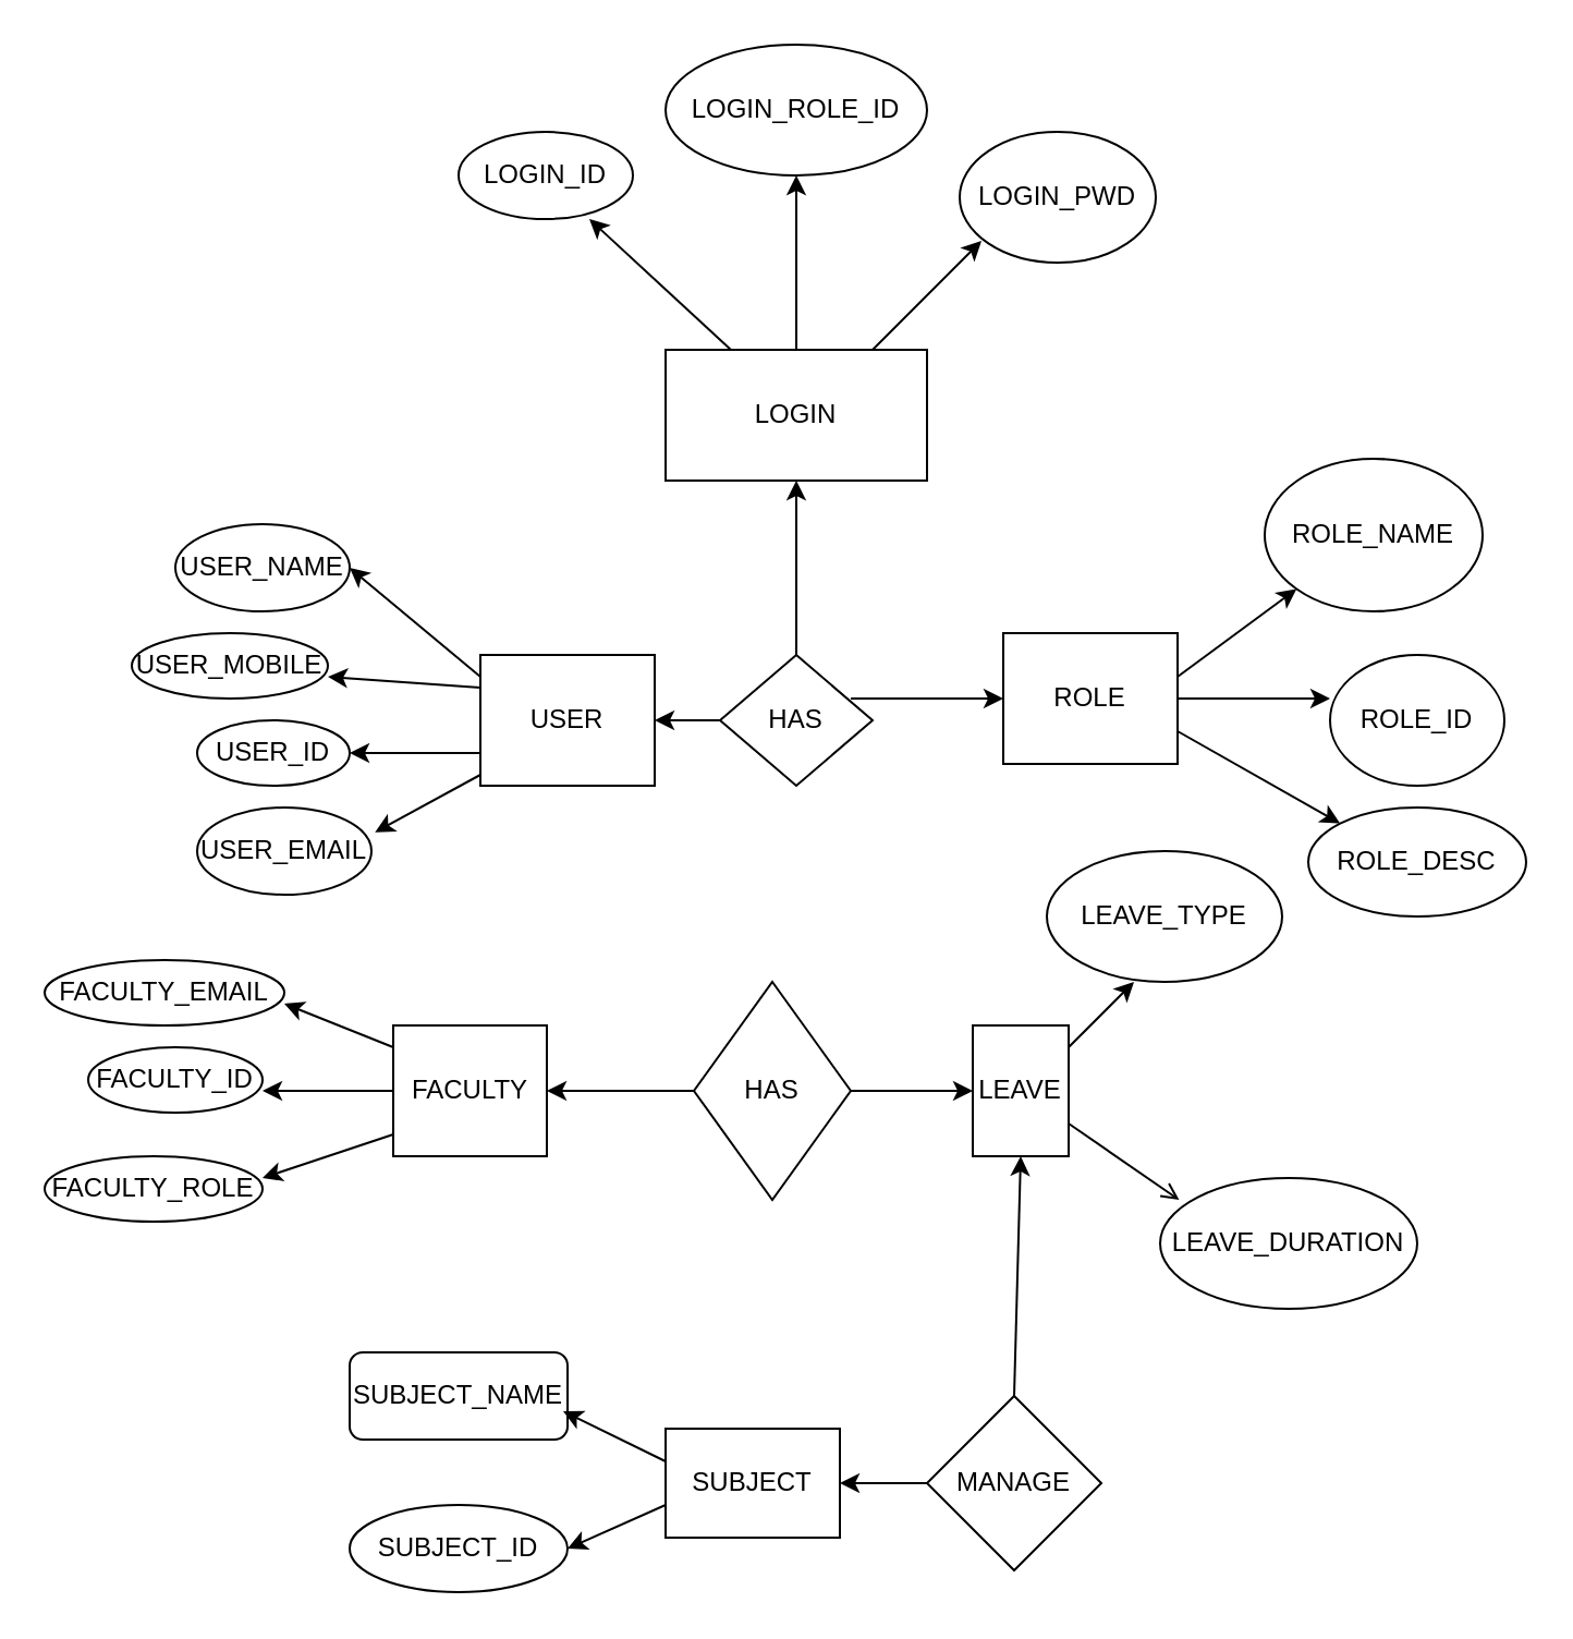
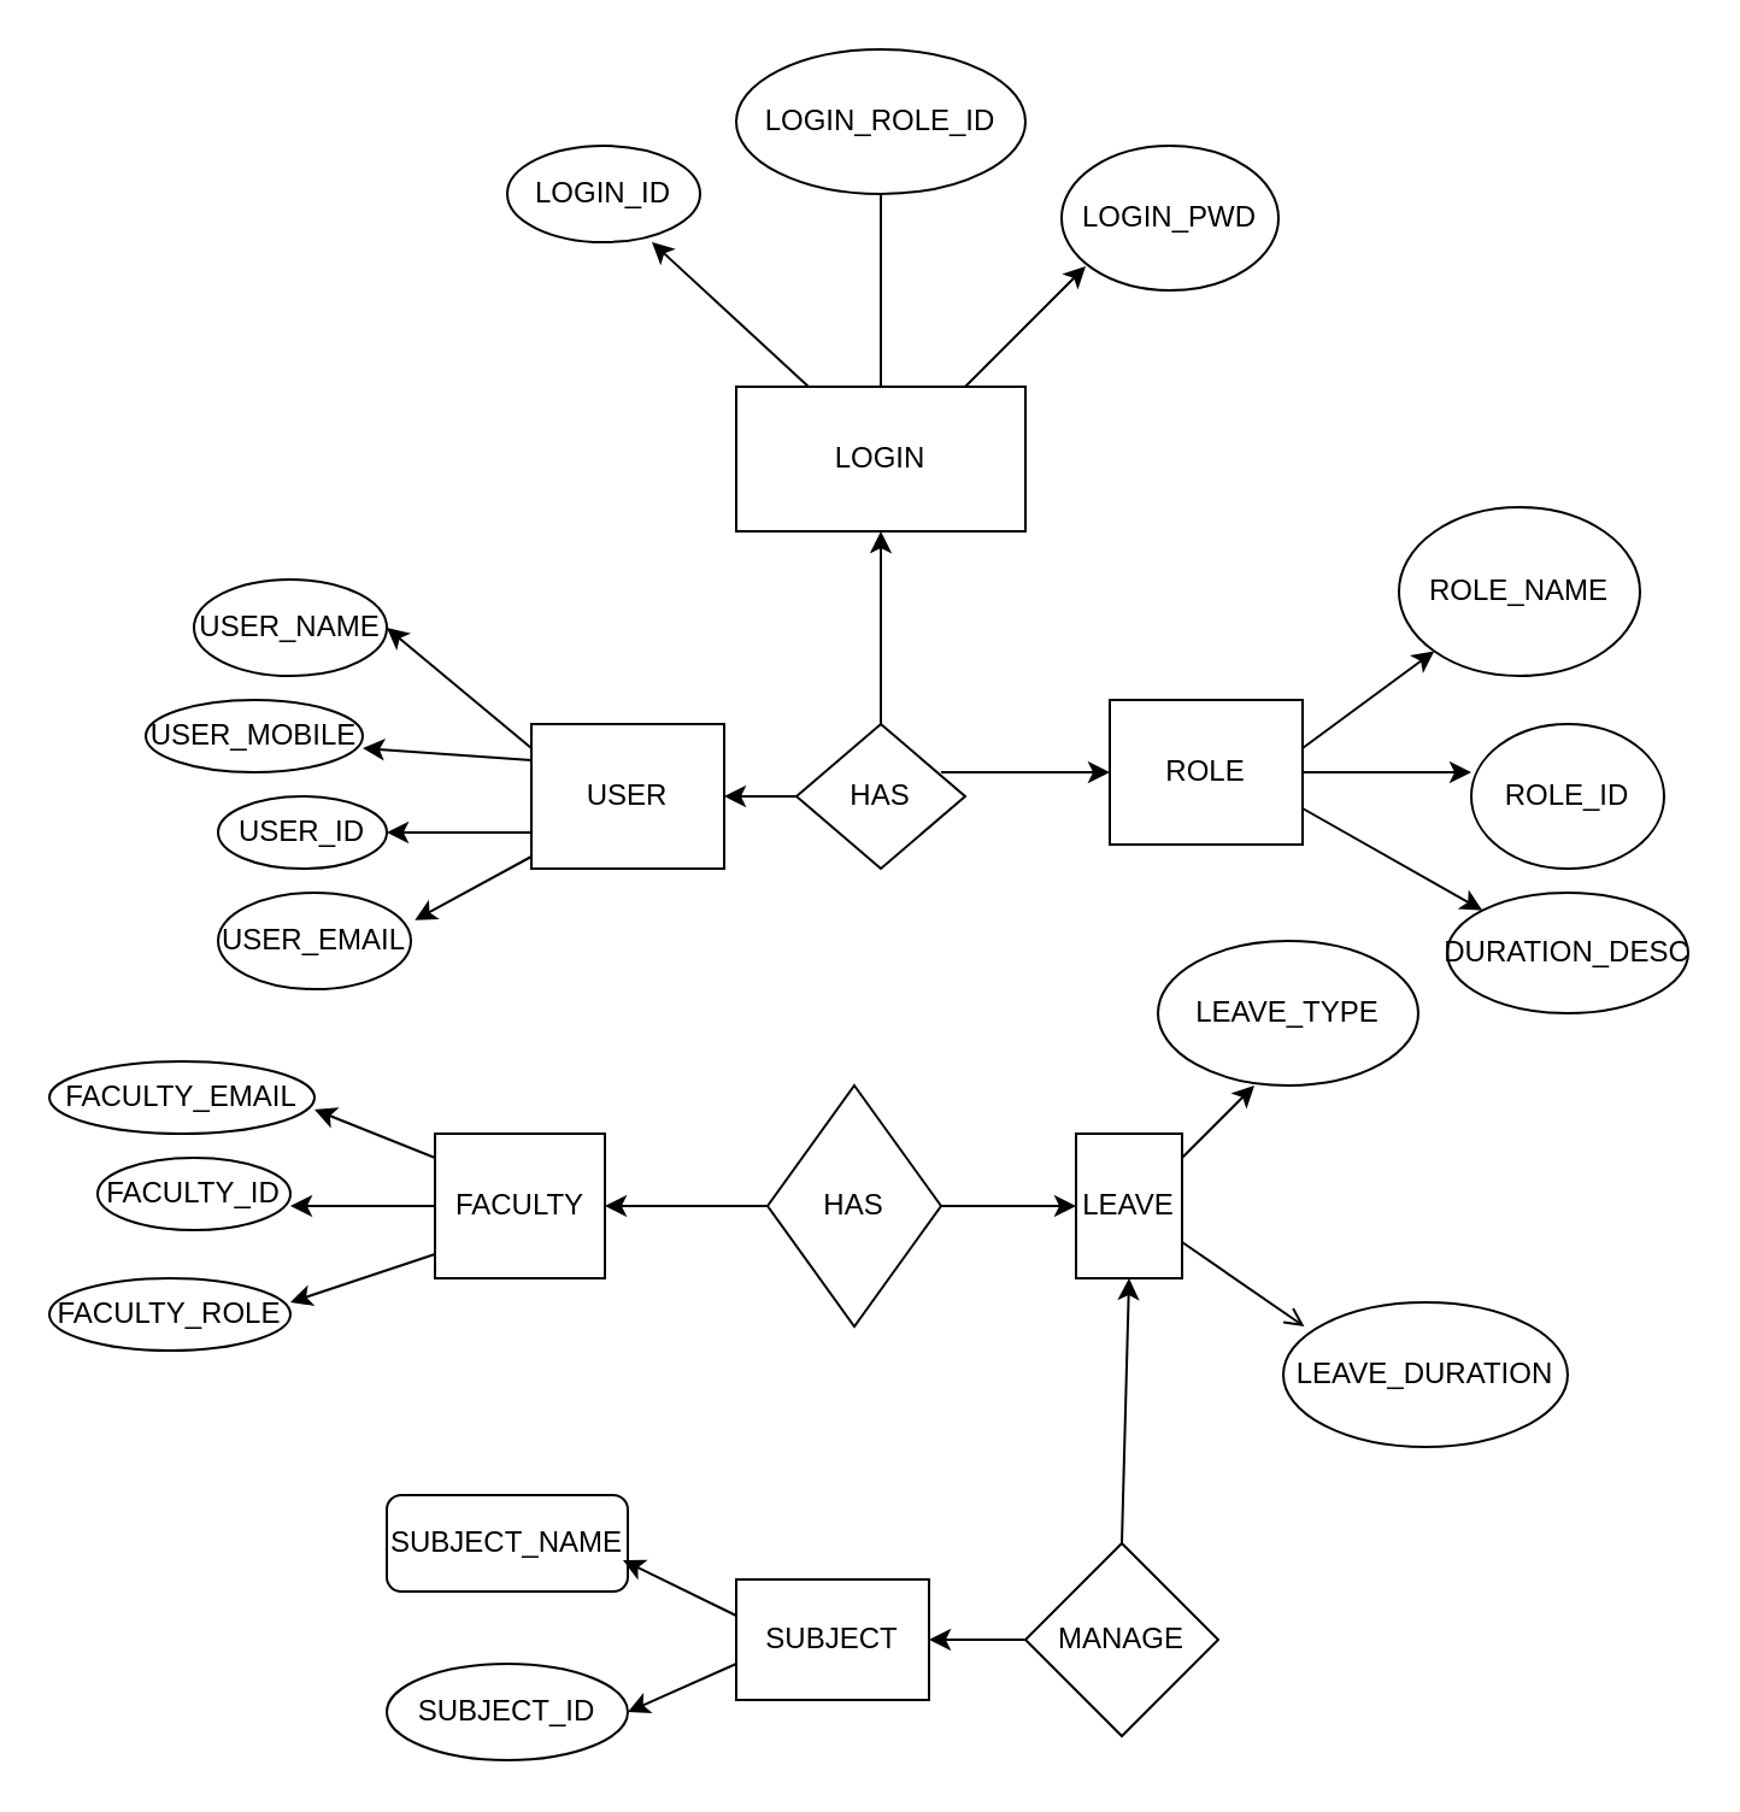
- <mxCell id="10" value="" style="edgeStyle=orthogonalEdgeStyle;rounded=0;orthogonalLoop=1;jettySize=auto;html=1;" edge="1" parent="1" source="11" target="12"><mxGeometry relative="1" as="geometry" /></mxCell>
+ <mxCell id="10" value="" style="edgeStyle=orthogonalEdgeStyle;rounded=0;orthogonalLoop=1;jettySize=auto;html=1;endArrow=none;" edge="1" parent="1" source="11" target="12"><mxGeometry relative="1" as="geometry" /></mxCell>
- <mxCell id="28" value="ROLE_DESC" style="ellipse;whiteSpace=wrap;html=1;" vertex="1" parent="1"><mxGeometry x="600" y="370" width="100" height="50" as="geometry" /></mxCell>
+ <mxCell id="28" value="DURATION_DESC" style="ellipse;whiteSpace=wrap;html=1;" vertex="1" parent="1"><mxGeometry x="600" y="370" width="100" height="50" as="geometry" /></mxCell>
